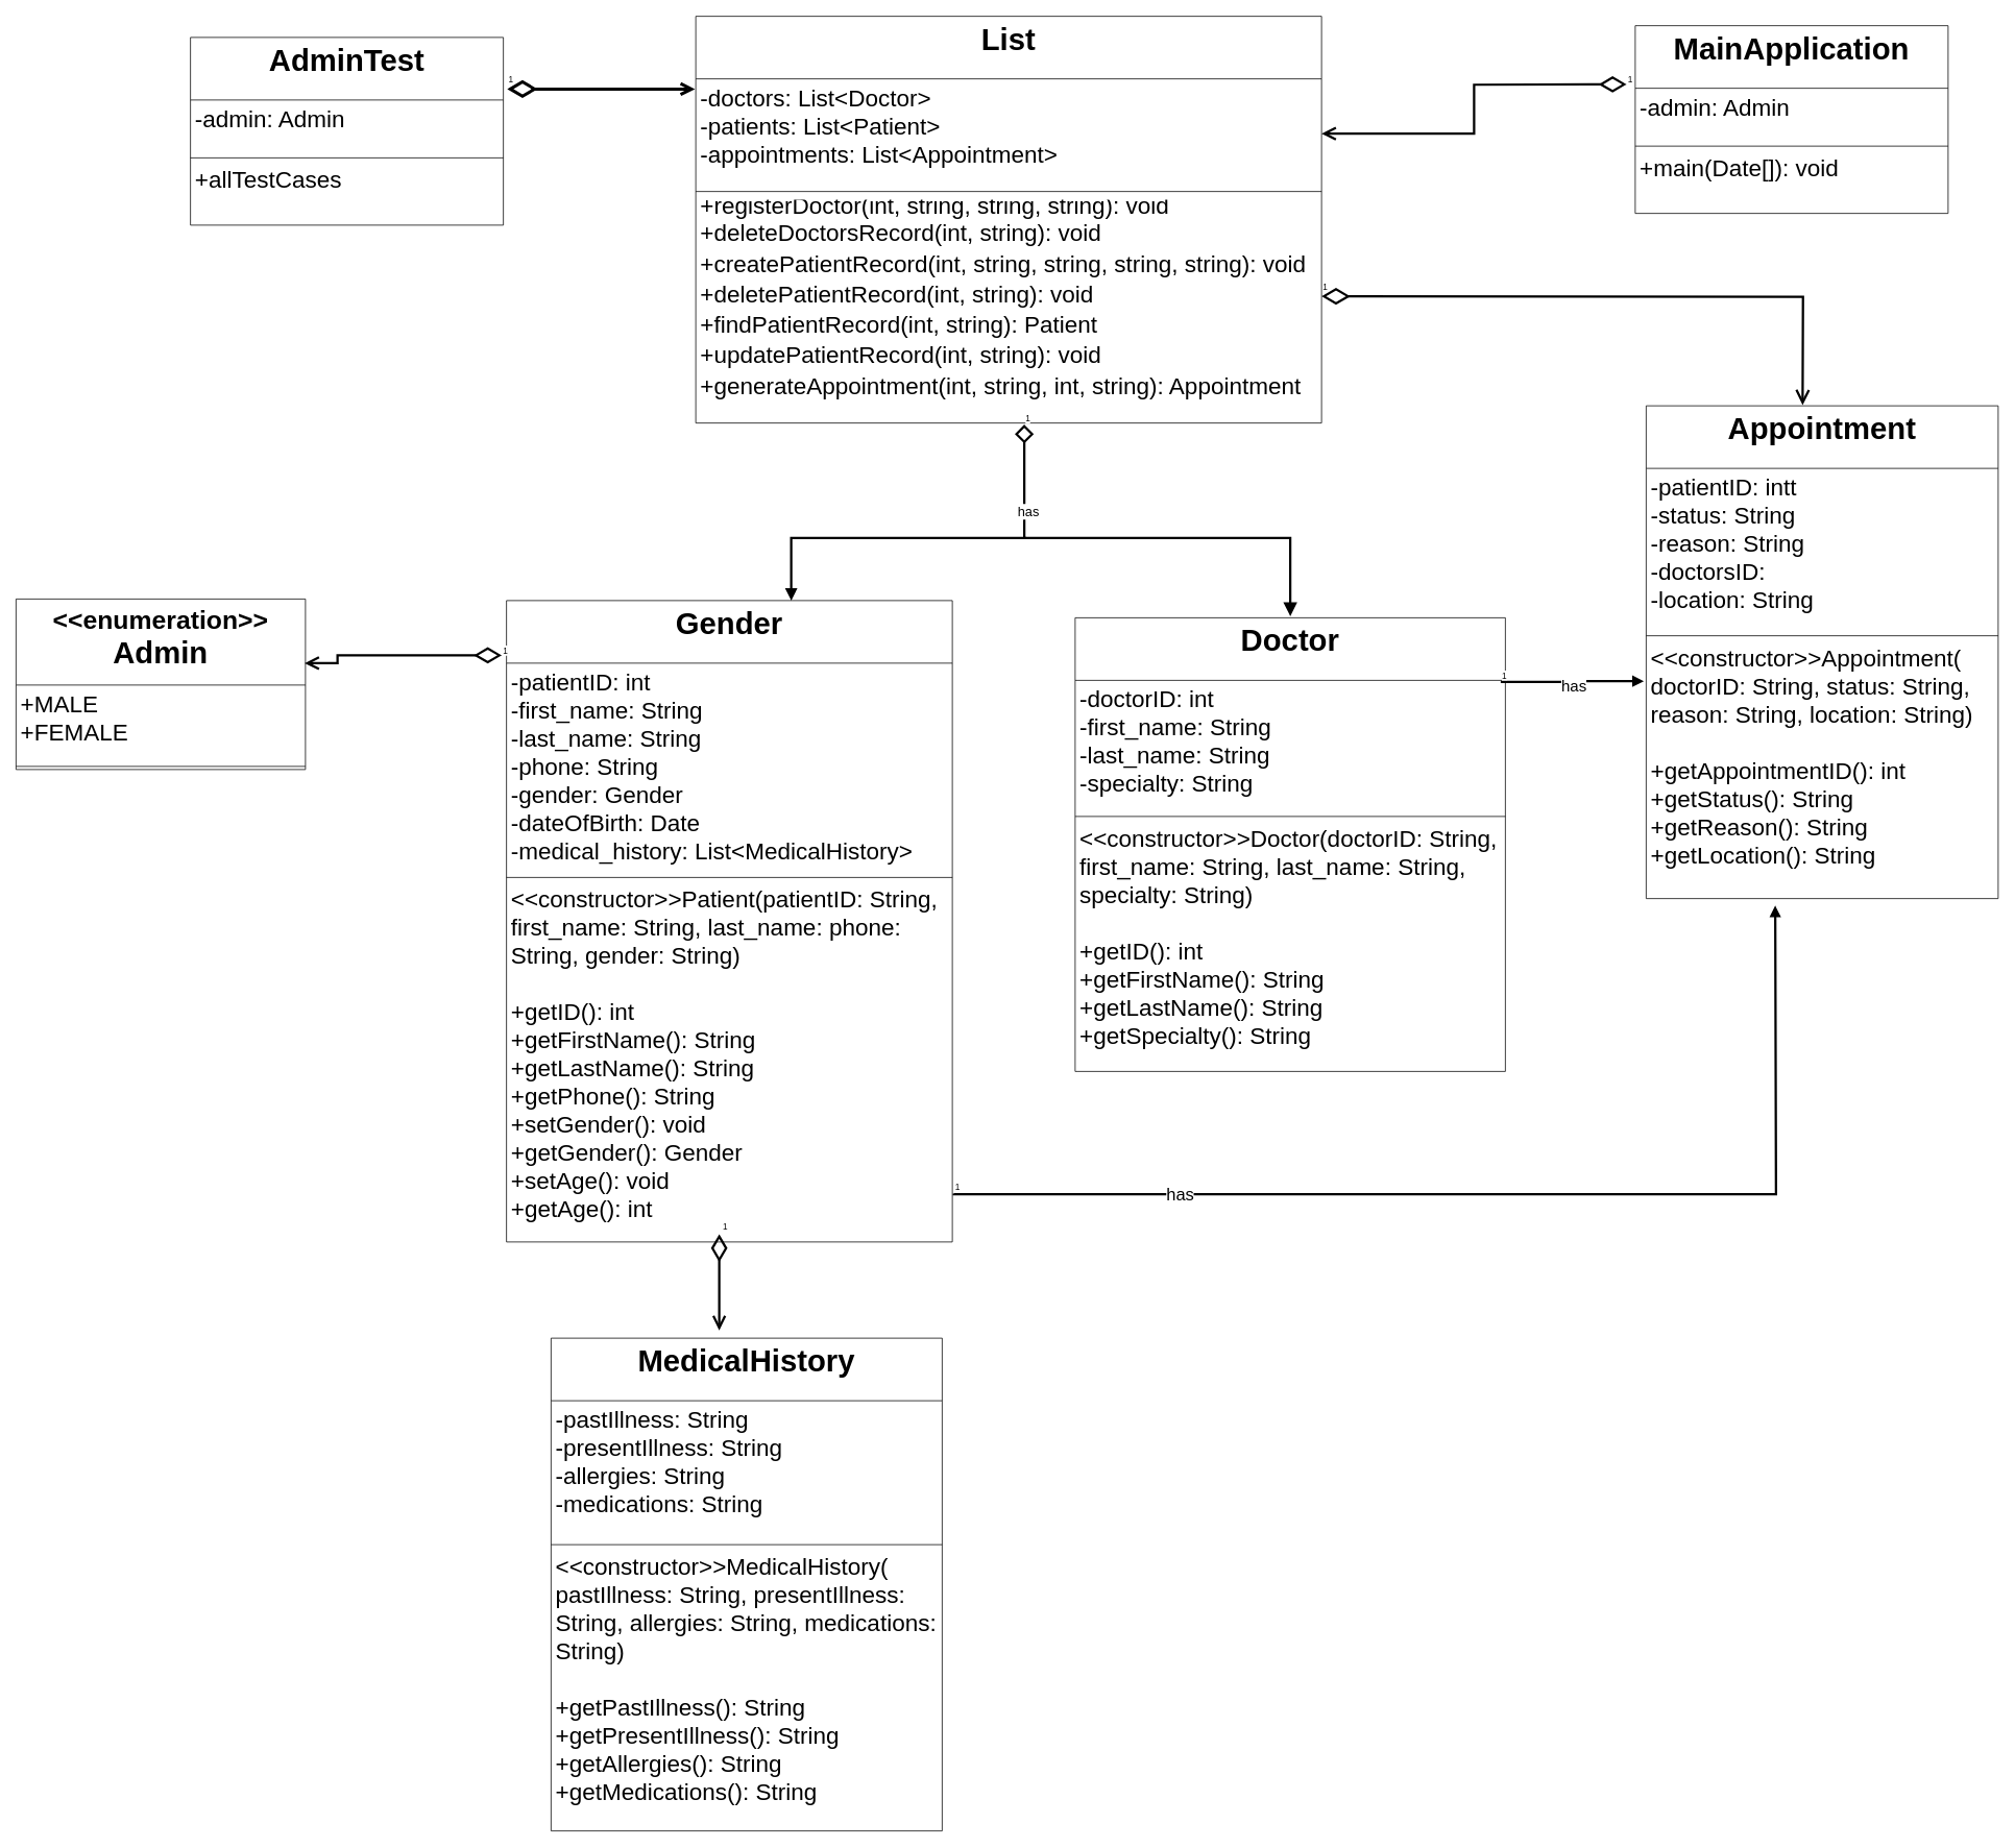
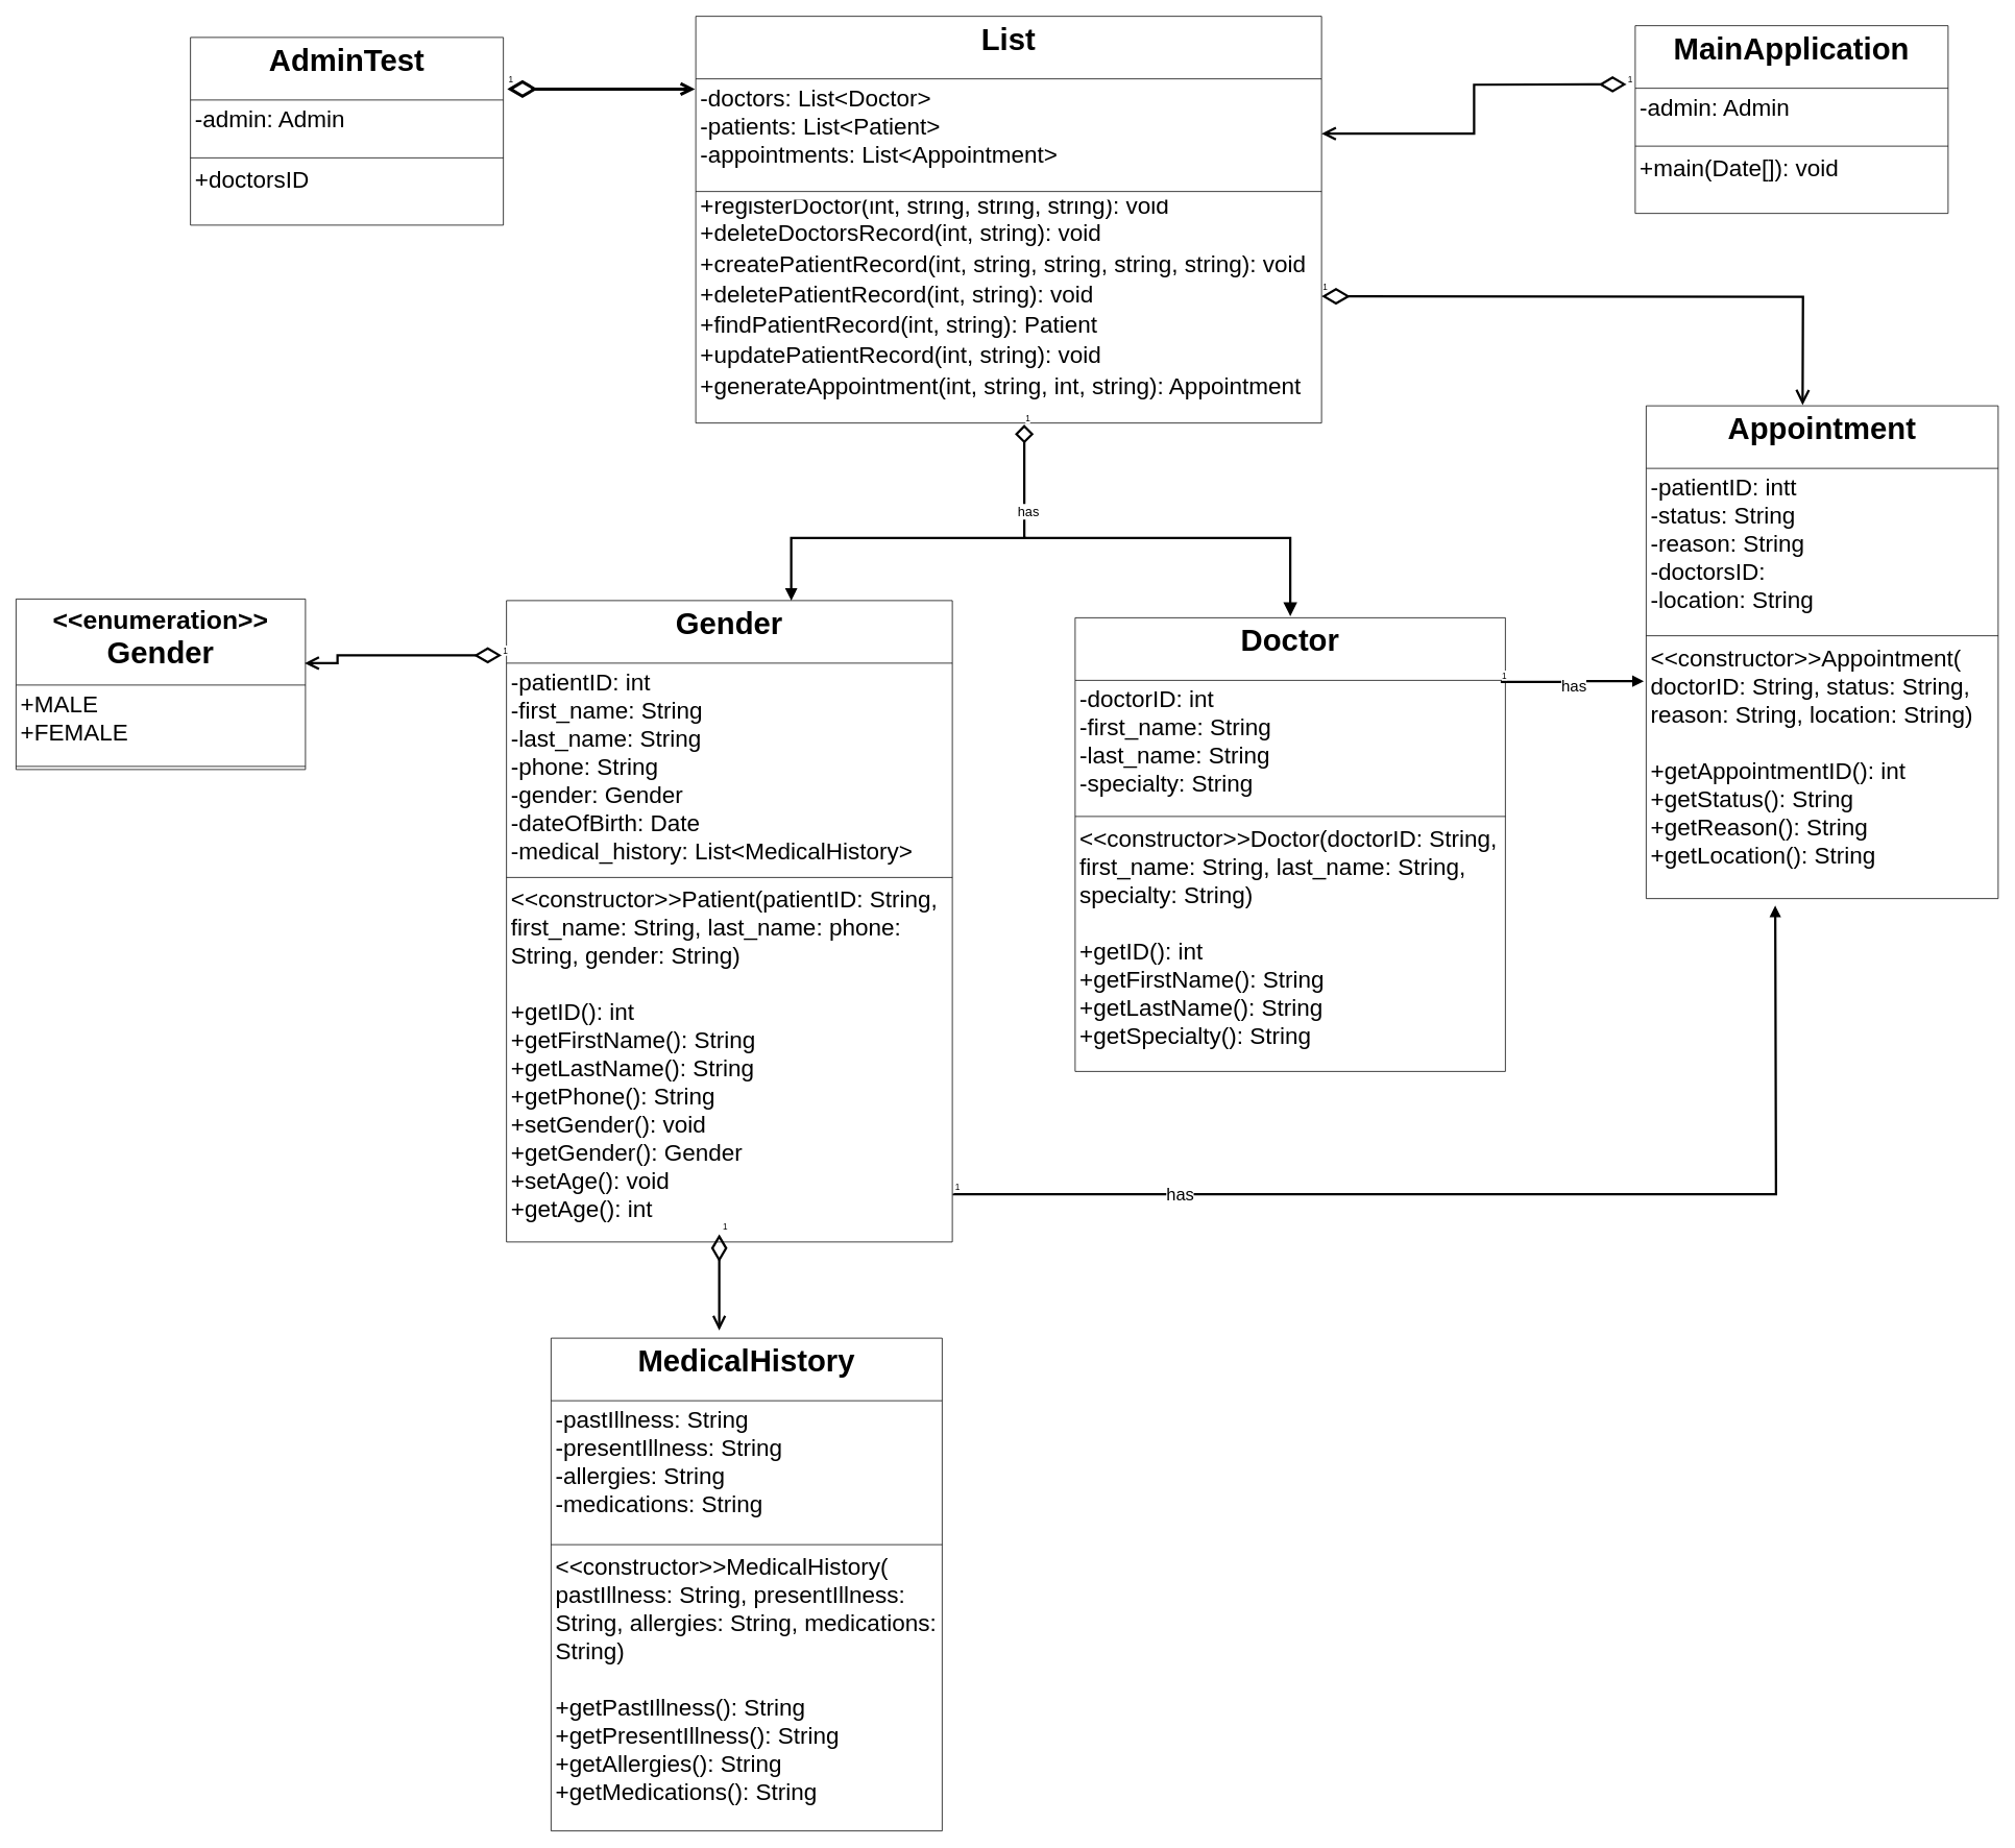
- <mxCell id="28" value="&lt;div&gt;&lt;div&gt;&lt;div&gt;&lt;span style=&quot;font-size: 30px;&quot;&gt;+allTestCases&lt;/span&gt;&lt;/div&gt;&lt;/div&gt;&lt;/div&gt;" style="text;strokeColor=none;fillColor=none;align=left;verticalAlign=top;spacingLeft=4;spacingRight=4;overflow=hidden;rotatable=0;points=[[0,0.5],[1,0.5]];portConstraint=eastwest;whiteSpace=wrap;html=1;" parent="25" vertex="1"><mxGeometry y="158" width="400" height="82" as="geometry" /></mxCell>
+ <mxCell id="28" value="&lt;div&gt;&lt;div&gt;&lt;div&gt;&lt;span style=&quot;font-size: 30px;&quot;&gt;+doctorsID&lt;/span&gt;&lt;/div&gt;&lt;/div&gt;&lt;/div&gt;" style="text;strokeColor=none;fillColor=none;align=left;verticalAlign=top;spacingLeft=4;spacingRight=4;overflow=hidden;rotatable=0;points=[[0,0.5],[1,0.5]];portConstraint=eastwest;whiteSpace=wrap;html=1;" parent="25" vertex="1"><mxGeometry y="158" width="400" height="82" as="geometry" /></mxCell>
- <mxCell id="14" value="&lt;div&gt;&lt;span style=&quot;background-color: transparent; color: light-dark(rgb(0, 0, 0), rgb(255, 255, 255));&quot;&gt;&lt;font style=&quot;font-size: 33px;&quot;&gt;&amp;lt;&amp;lt;enumeration&amp;gt;&amp;gt;&lt;/font&gt;&lt;/span&gt;&lt;/div&gt;&lt;div&gt;&lt;font style=&quot;font-size: 39px;&quot;&gt;Admin&lt;/font&gt;&lt;/div&gt;" style="swimlane;fontStyle=1;align=center;verticalAlign=top;childLayout=stackLayout;horizontal=1;startSize=110;horizontalStack=0;resizeParent=1;resizeParentMax=0;resizeLast=0;collapsible=1;marginBottom=0;whiteSpace=wrap;html=1;" parent="1" vertex="1"><mxGeometry x="20" y="765" width="370" height="218" as="geometry" /></mxCell>
+ <mxCell id="14" value="&lt;div&gt;&lt;span style=&quot;background-color: transparent; color: light-dark(rgb(0, 0, 0), rgb(255, 255, 255));&quot;&gt;&lt;font style=&quot;font-size: 33px;&quot;&gt;&amp;lt;&amp;lt;enumeration&amp;gt;&amp;gt;&lt;/font&gt;&lt;/span&gt;&lt;/div&gt;&lt;div&gt;&lt;font style=&quot;font-size: 39px;&quot;&gt;Gender&lt;/font&gt;&lt;/div&gt;" style="swimlane;fontStyle=1;align=center;verticalAlign=top;childLayout=stackLayout;horizontal=1;startSize=110;horizontalStack=0;resizeParent=1;resizeParentMax=0;resizeLast=0;collapsible=1;marginBottom=0;whiteSpace=wrap;html=1;" parent="1" vertex="1"><mxGeometry x="20" y="765" width="370" height="218" as="geometry" /></mxCell>
